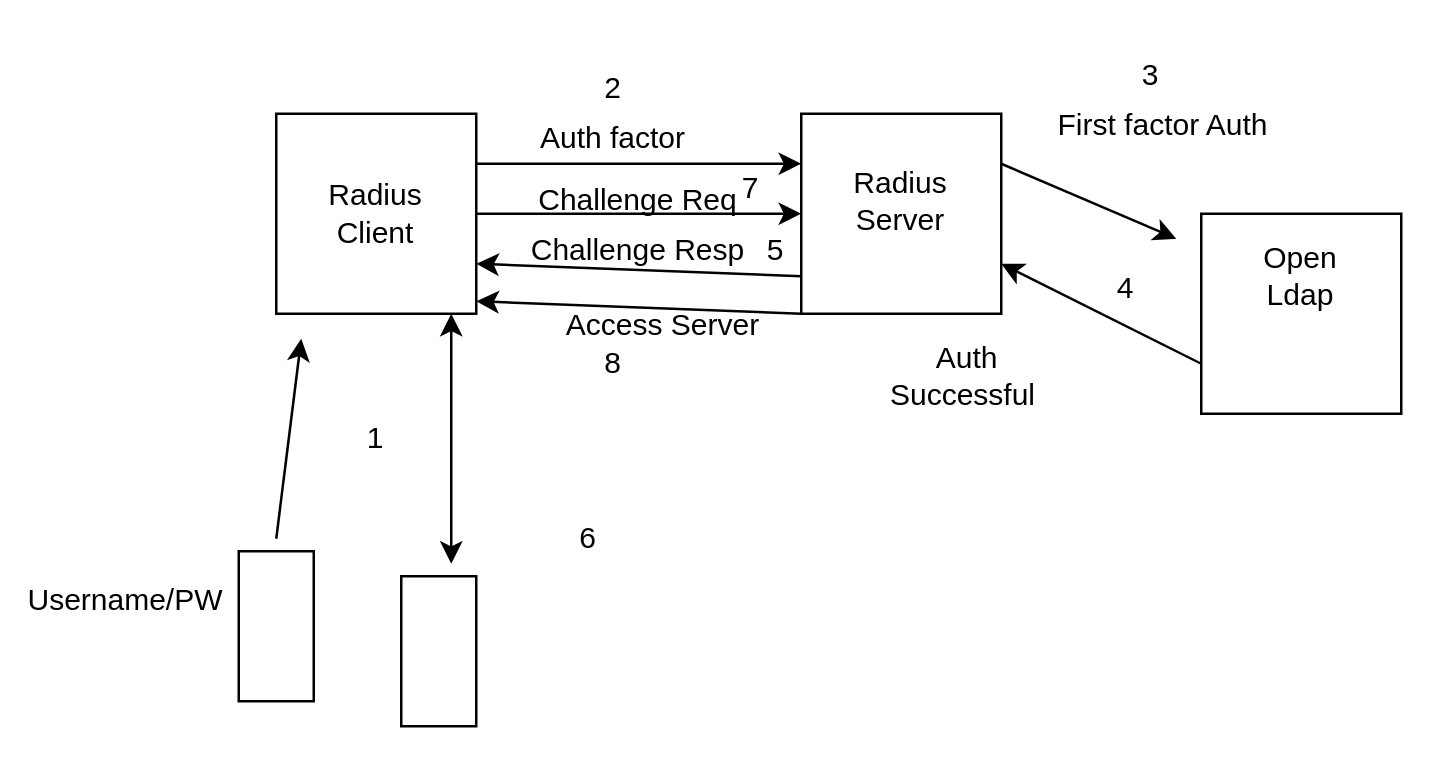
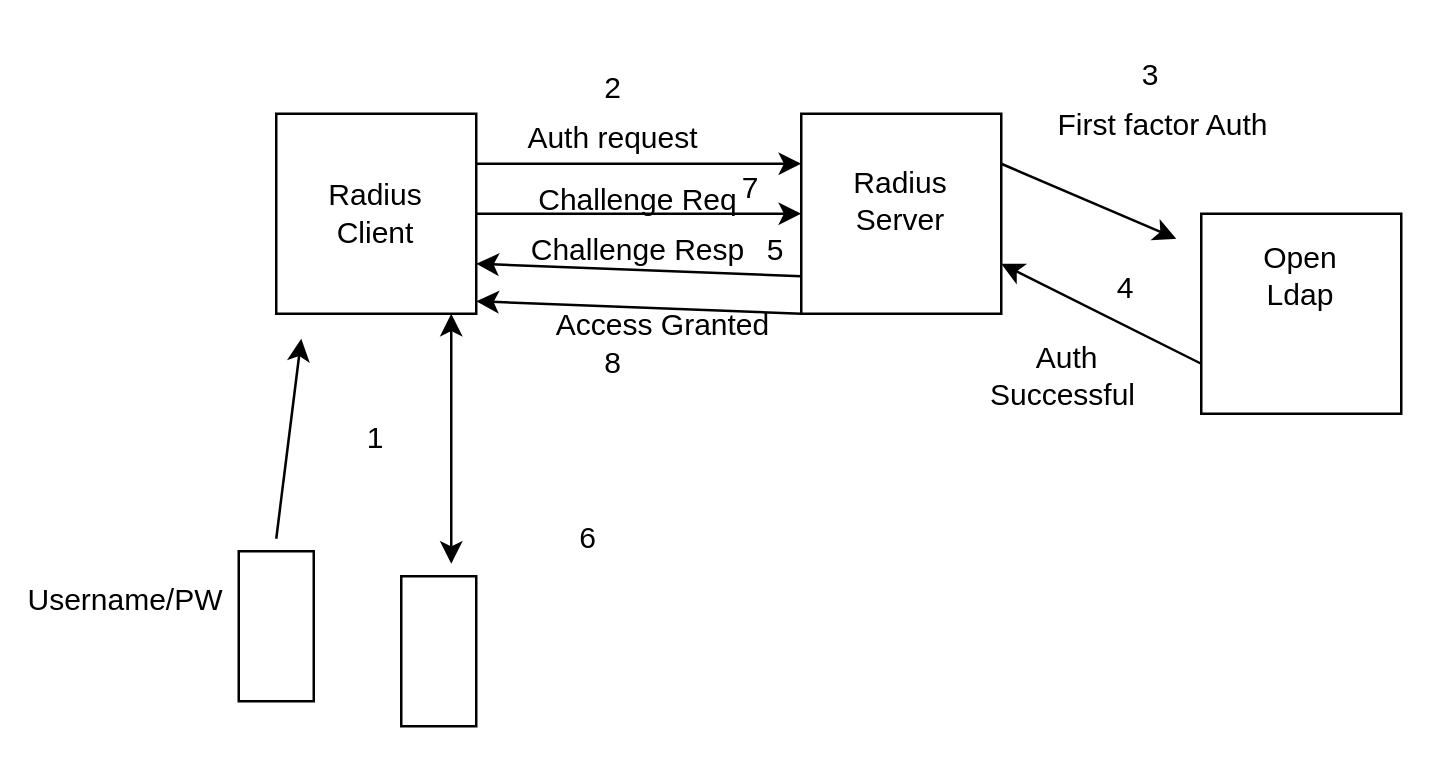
- <mxCell id="19" value="Auth factor" style="text;html=1;strokeColor=none;fillColor=none;align=center;verticalAlign=middle;whiteSpace=wrap;rounded=0;" vertex="1" parent="1"><mxGeometry x="200" y="40" width="90" height="30" as="geometry" /></mxCell>
+ <mxCell id="19" value="Auth request" style="text;html=1;strokeColor=none;fillColor=none;align=center;verticalAlign=middle;whiteSpace=wrap;rounded=0;" vertex="1" parent="1"><mxGeometry x="200" y="40" width="90" height="30" as="geometry" /></mxCell>
- <mxCell id="24" value="Access Server" style="text;html=1;strokeColor=none;fillColor=none;align=center;verticalAlign=middle;whiteSpace=wrap;rounded=0;" vertex="1" parent="1"><mxGeometry x="220" y="115" width="90" height="30" as="geometry" /></mxCell>
+ <mxCell id="24" value="Access Granted" style="text;html=1;strokeColor=none;fillColor=none;align=center;verticalAlign=middle;whiteSpace=wrap;rounded=0;" vertex="1" parent="1"><mxGeometry x="220" y="115" width="90" height="30" as="geometry" /></mxCell>
- <mxCell id="21" value="&amp;nbsp;Auth Successful" style="text;html=1;strokeColor=none;fillColor=none;align=center;verticalAlign=middle;whiteSpace=wrap;rounded=0;" vertex="1" parent="1"><mxGeometry x="340" y="135" width="90" height="30" as="geometry" /></mxCell>
+ <mxCell id="21" value="&amp;nbsp;Auth Successful" style="text;html=1;strokeColor=none;fillColor=none;align=center;verticalAlign=middle;whiteSpace=wrap;rounded=0;" vertex="1" parent="1"><mxGeometry x="380" y="135" width="90" height="30" as="geometry" /></mxCell>
